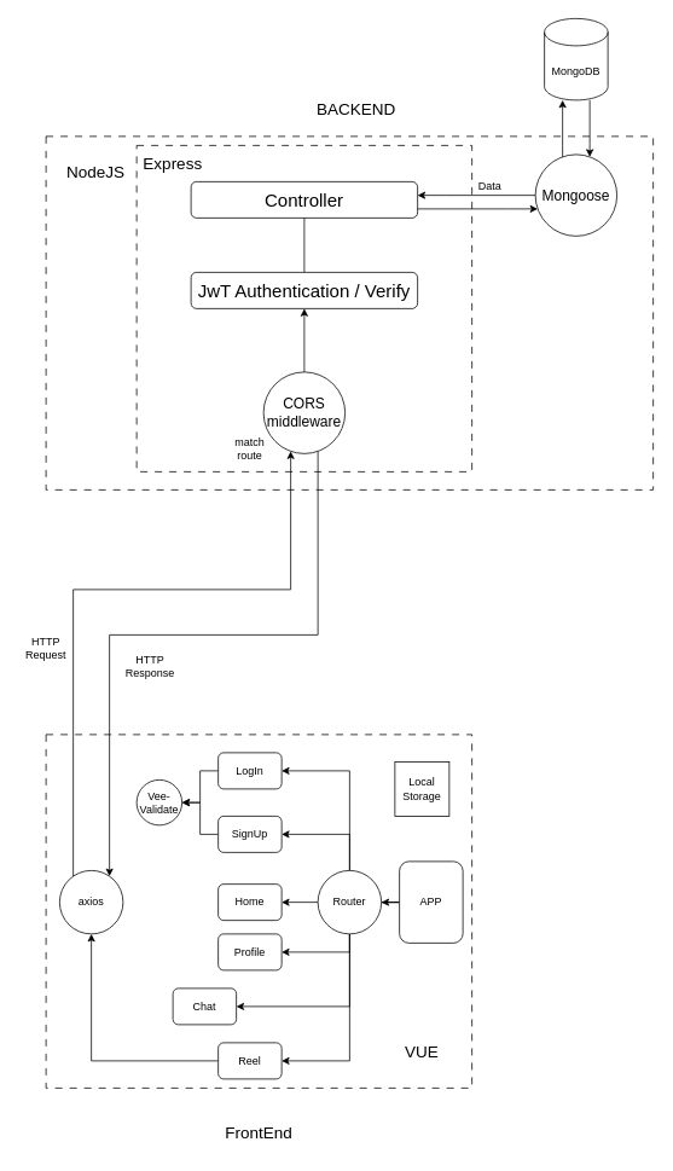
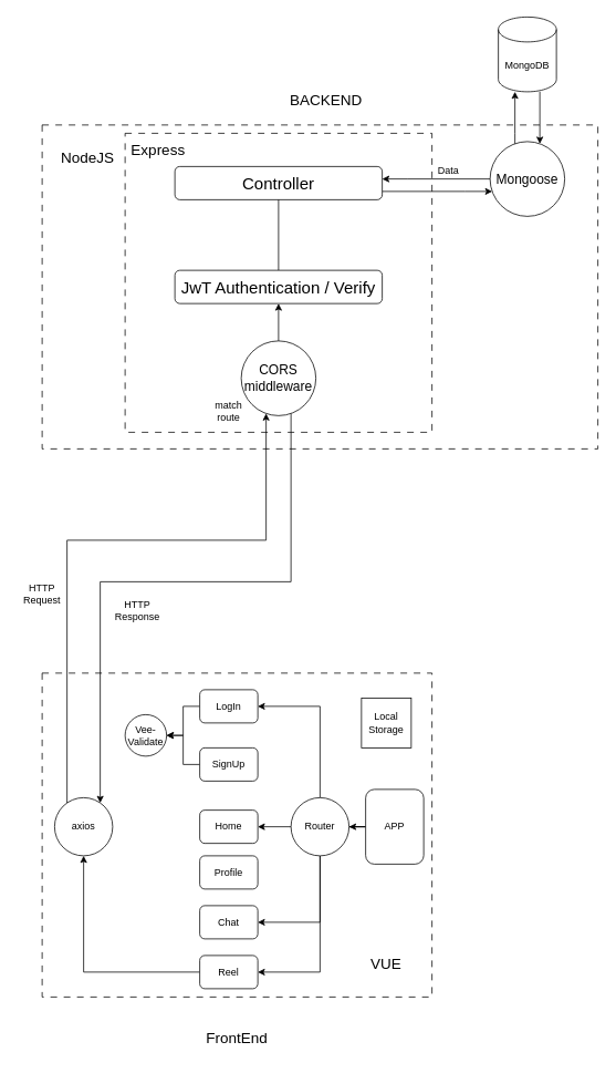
- <mxCell id="45" value="&lt;font style=&quot;font-size: 20px;&quot;&gt;JwT Authentication / Verify&lt;/font&gt;" style="rounded=1;whiteSpace=wrap;html=1;" parent="1" vertex="1"><mxGeometry x="210" y="300" width="250" height="40" as="geometry" /></mxCell>
+ <mxCell id="45" value="&lt;font style=&quot;font-size: 20px;&quot;&gt;JwT Authentication / Verify&lt;/font&gt;" style="rounded=1;whiteSpace=wrap;html=1;" parent="1" vertex="1"><mxGeometry x="210" y="325" width="250" height="40" as="geometry" /></mxCell>
- <mxCell id="16" style="edgeStyle=orthogonalEdgeStyle;rounded=0;orthogonalLoop=1;jettySize=auto;html=1;" parent="1" source="22" target="13" edge="1"><mxGeometry relative="1" as="geometry"><Array as="points"><mxPoint x="385" y="920" /></Array></mxGeometry></mxCell>
- <mxCell id="18" style="edgeStyle=orthogonalEdgeStyle;rounded=0;orthogonalLoop=1;jettySize=auto;html=1;" parent="1" source="22" target="23" edge="1"><mxGeometry relative="1" as="geometry"><Array as="points"><mxPoint x="385" y="1050" /></Array></mxGeometry></mxCell>
- <mxCell id="24" value="Chat" style="rounded=1;whiteSpace=wrap;html=1;" parent="1" vertex="1"><mxGeometry x="190" y="1090" width="70" height="40" as="geometry" /></mxCell>
+ <mxCell id="24" value="Chat" style="rounded=1;whiteSpace=wrap;html=1;" parent="1" vertex="1"><mxGeometry x="240" y="1090" width="70" height="40" as="geometry" /></mxCell>
